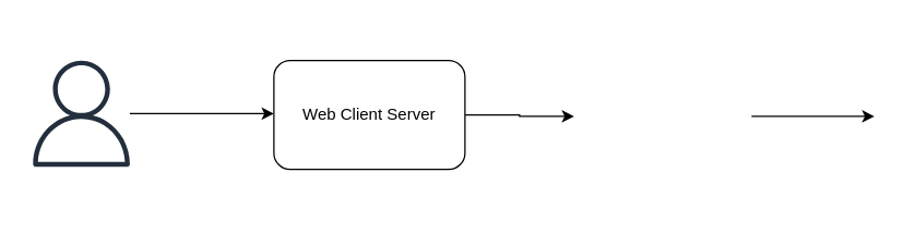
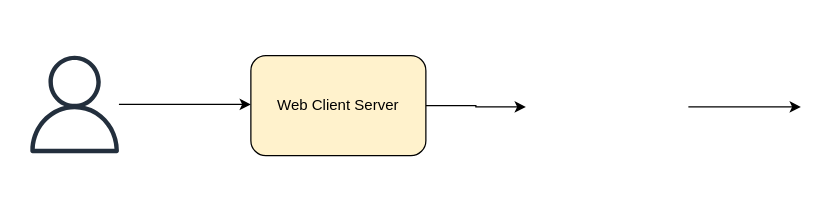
- <mxCell id="5" value="Web Client Server" style="rounded=1;whiteSpace=wrap;html=1;" vertex="1" parent="1"><mxGeometry x="200" y="44" width="140" height="80" as="geometry" /></mxCell>
+ <mxCell id="5" value="Web Client Server" style="rounded=1;whiteSpace=wrap;html=1;fillColor=#fff2cc;" vertex="1" parent="1"><mxGeometry x="200" y="44" width="140" height="80" as="geometry" /></mxCell>
